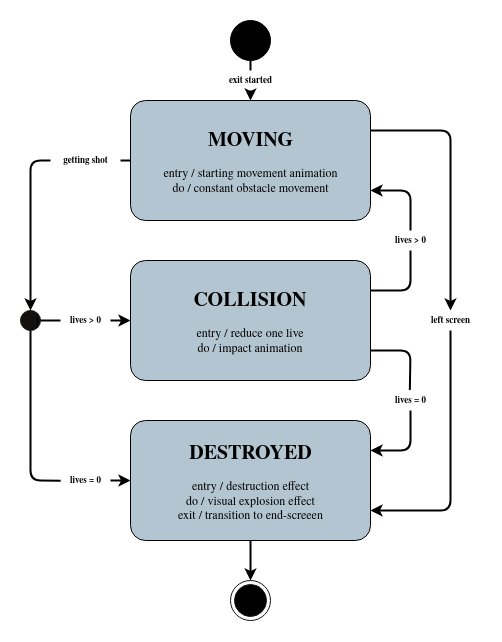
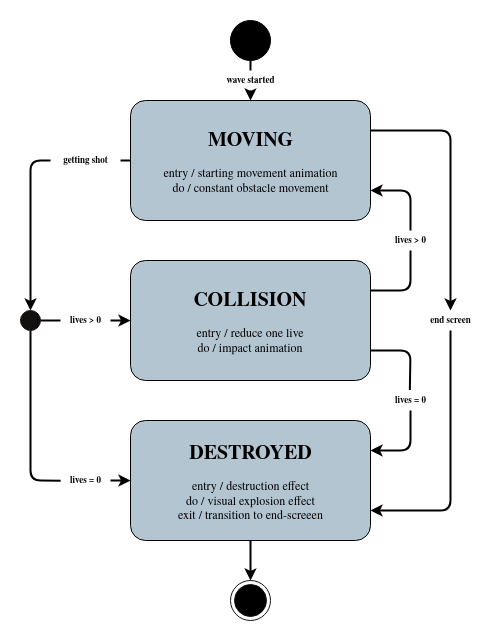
- <mxCell id="28" value="exit started" style="text;html=1;align=center;verticalAlign=middle;resizable=0;points=[];autosize=1;strokeColor=none;fillColor=none;fontSize=9;fontFamily=TeX Gyre Termes;fontColor=#000000;fontStyle=1" vertex="1" parent="1"><mxGeometry x="215" y="70" width="70" height="20" as="geometry" /></mxCell>
+ <mxCell id="28" value="wave started" style="text;html=1;align=center;verticalAlign=middle;resizable=0;points=[];autosize=1;strokeColor=none;fillColor=none;fontSize=9;fontFamily=TeX Gyre Termes;fontColor=#000000;fontStyle=1" vertex="1" parent="1"><mxGeometry x="215" y="70" width="70" height="20" as="geometry" /></mxCell>
- <mxCell id="26" value="left screen" style="text;html=1;align=center;verticalAlign=middle;resizable=0;points=[];autosize=1;strokeColor=none;fillColor=none;fontSize=9;fontFamily=TeX Gyre Termes;fontColor=#000000;fontStyle=1" vertex="1" parent="1"><mxGeometry x="420" y="310" width="60" height="20" as="geometry" /></mxCell>
+ <mxCell id="26" value="end screen" style="text;html=1;align=center;verticalAlign=middle;resizable=0;points=[];autosize=1;strokeColor=none;fillColor=none;fontSize=9;fontFamily=TeX Gyre Termes;fontColor=#000000;fontStyle=1" vertex="1" parent="1"><mxGeometry x="420" y="310" width="60" height="20" as="geometry" /></mxCell>
